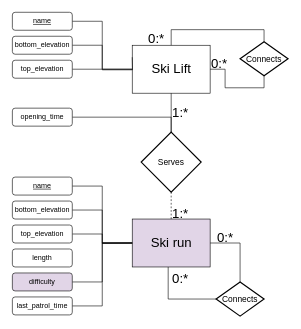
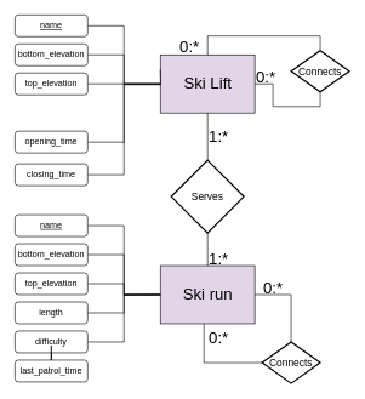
- <mxCell id="2" value="&lt;font style=&quot;font-size: 22px&quot;&gt;Ski Lift&lt;/font&gt;" style="html=1;dashed=0;whitespace=wrap;" vertex="1" parent="1"><mxGeometry x="220" y="75" width="130" height="80" as="geometry" /></mxCell>
+ <mxCell id="2" value="&lt;font style=&quot;font-size: 22px&quot;&gt;Ski Lift&lt;/font&gt;" style="html=1;dashed=0;whitespace=wrap;fillColor=#e1d5e7;" vertex="1" parent="1"><mxGeometry x="220" y="75" width="130" height="80" as="geometry" /></mxCell>
- <mxCell id="9" style="edgeStyle=orthogonalEdgeStyle;rounded=0;orthogonalLoop=1;jettySize=auto;html=1;endArrow=none;endFill=0;strokeColor=#000000;" edge="1" parent="1" source="10" target="29"><mxGeometry relative="1" as="geometry" /></mxCell>
+ <mxCell id="9" style="edgeStyle=orthogonalEdgeStyle;rounded=0;orthogonalLoop=1;jettySize=auto;html=1;entryX=0;entryY=0.5;entryDx=0;entryDy=0;endArrow=none;endFill=0;strokeColor=#000000;" edge="1" parent="1" source="10" target="2"><mxGeometry relative="1" as="geometry" /></mxCell>
+ <mxCell id="12" value="closing_time" style="rounded=1;whiteSpace=wrap;html=1;" vertex="1" parent="1"><mxGeometry x="20" y="225" width="100" height="30" as="geometry" /></mxCell>
+ <mxCell id="11" style="edgeStyle=orthogonalEdgeStyle;rounded=0;orthogonalLoop=1;jettySize=auto;html=1;entryX=0;entryY=0.5;entryDx=0;entryDy=0;endArrow=none;endFill=0;strokeColor=#000000;" edge="1" parent="1" source="12" target="2"><mxGeometry relative="1" as="geometry" /></mxCell>
- <mxCell id="27" style="edgeStyle=orthogonalEdgeStyle;rounded=0;orthogonalLoop=1;jettySize=auto;html=1;endArrow=none;endFill=0;strokeColor=#000000;dashed=1;" edge="1" parent="1" source="29" target="14"><mxGeometry relative="1" as="geometry" /></mxCell>
+ <mxCell id="27" style="edgeStyle=orthogonalEdgeStyle;rounded=0;orthogonalLoop=1;jettySize=auto;html=1;endArrow=none;endFill=0;strokeColor=#000000;" edge="1" parent="1" source="29" target="14"><mxGeometry relative="1" as="geometry" /></mxCell>
+ <mxCell id="23" style="edgeStyle=orthogonalEdgeStyle;rounded=0;orthogonalLoop=1;jettySize=auto;html=1;entryX=0;entryY=0.5;entryDx=0;entryDy=0;endArrow=none;endFill=0;strokeColor=#000000;" edge="1" parent="1" source="24" target="14"><mxGeometry relative="1" as="geometry" /></mxCell>
- <mxCell id="18" value="difficulty" style="rounded=1;whiteSpace=wrap;html=1;fillColor=#e1d5e7;" vertex="1" parent="1"><mxGeometry x="20" y="455" width="100" height="30" as="geometry" /></mxCell>
+ <mxCell id="18" value="difficulty" style="rounded=1;whiteSpace=wrap;html=1;" vertex="1" parent="1"><mxGeometry x="20" y="455" width="100" height="30" as="geometry" /></mxCell>
- <mxCell id="25" style="edgeStyle=orthogonalEdgeStyle;rounded=0;orthogonalLoop=1;jettySize=auto;html=1;entryX=0;entryY=0.5;entryDx=0;entryDy=0;endArrow=none;endFill=0;strokeColor=#000000;" edge="1" parent="1" source="26" target="14"><mxGeometry relative="1" as="geometry" /></mxCell>
+ <mxCell id="25" style="edgeStyle=orthogonalEdgeStyle;rounded=0;orthogonalLoop=1;jettySize=auto;html=1;endArrow=none;endFill=0;strokeColor=#000000;" edge="1" parent="1" source="26" target="18"><mxGeometry relative="1" as="geometry" /></mxCell>
